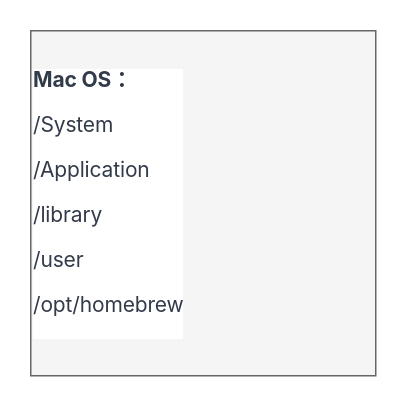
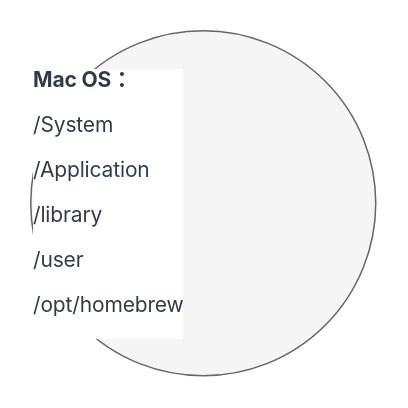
- <mxCell id="2" value="&lt;div class=&quot;&quot; data-block=&quot;true&quot; data-editor=&quot;5hfr3&quot; data-offset-key=&quot;sakc-0-0&quot; style=&quot;box-sizing: border-box; margin: 0px; padding: 0px; border: 0px; font-variant-numeric: inherit; font-variant-east-asian: inherit; font-variant-alternates: inherit; font-variant-position: inherit; font-stretch: inherit; font-size: 14px; line-height: 100%; font-family: Inter, Helvetica, Arial, sans-serif; font-optical-sizing: inherit; font-kerning: inherit; font-feature-settings: inherit; font-variation-settings: inherit; vertical-align: baseline; color: rgb(50, 59, 74); letter-spacing: -0.1px; white-space-collapse: preserve;&quot;&gt;&lt;div data-offset-key=&quot;sakc-0-0&quot; class=&quot;public-DraftStyleDefault-block public-DraftStyleDefault-ltr&quot; style=&quot;box-sizing: border-box; margin: 0px 0px 1rem; padding: 0px; border: 0px; font-style: inherit; font-variant: inherit; font-weight: inherit; font-stretch: inherit; font-size: 1em; line-height: 100%; font-family: inherit; font-optical-sizing: inherit; font-kerning: inherit; font-feature-settings: inherit; font-variation-settings: inherit; vertical-align: baseline; position: relative; direction: ltr;&quot;&gt;&lt;span data-offset-key=&quot;sakc-0-0&quot; style=&quot;box-sizing: border-box; margin: 0px; padding: 0px; border: 0px; font-style: inherit; font-variant: inherit; font-weight: bold; font-stretch: inherit; font-size: inherit; line-height: inherit; font-family: inherit; font-optical-sizing: inherit; font-kerning: inherit; font-feature-settings: inherit; font-variation-settings: inherit; vertical-align: baseline;&quot;&gt;Mac OS：&lt;/span&gt;&lt;/div&gt;&lt;/div&gt;&lt;div class=&quot;&quot; data-block=&quot;true&quot; data-editor=&quot;5hfr3&quot; data-offset-key=&quot;4cfpq-0-0&quot; style=&quot;box-sizing: border-box; margin: 0px; padding: 0px; border: 0px; font-variant-numeric: inherit; font-variant-east-asian: inherit; font-variant-alternates: inherit; font-variant-position: inherit; font-stretch: inherit; font-size: 14px; line-height: 100%; font-family: Inter, Helvetica, Arial, sans-serif; font-optical-sizing: inherit; font-kerning: inherit; font-feature-settings: inherit; font-variation-settings: inherit; vertical-align: baseline; color: rgb(50, 59, 74); letter-spacing: -0.1px; white-space-collapse: preserve;&quot;&gt;&lt;div data-offset-key=&quot;4cfpq-0-0&quot; class=&quot;public-DraftStyleDefault-block public-DraftStyleDefault-ltr&quot; style=&quot;box-sizing: border-box; margin: 0px 0px 1rem; padding: 0px; border: 0px; font-style: inherit; font-variant: inherit; font-weight: inherit; font-stretch: inherit; font-size: 1em; line-height: 100%; font-family: inherit; font-optical-sizing: inherit; font-kerning: inherit; font-feature-settings: inherit; font-variation-settings: inherit; vertical-align: baseline; position: relative; direction: ltr;&quot;&gt;&lt;span data-offset-key=&quot;4cfpq-0-0&quot; style=&quot;box-sizing: border-box; margin: 0px; padding: 0px; border: 0px; font: inherit; vertical-align: baseline;&quot;&gt;/System&lt;/span&gt;&lt;/div&gt;&lt;div data-offset-key=&quot;4cfpq-0-0&quot; class=&quot;public-DraftStyleDefault-block public-DraftStyleDefault-ltr&quot; style=&quot;box-sizing: border-box; margin: 0px 0px 1rem; padding: 0px; border: 0px; font-style: inherit; font-variant: inherit; font-weight: inherit; font-stretch: inherit; font-size: 1em; line-height: 100%; font-family: inherit; font-optical-sizing: inherit; font-kerning: inherit; font-feature-settings: inherit; font-variation-settings: inherit; vertical-align: baseline; position: relative; direction: ltr;&quot;&gt;&lt;span style=&quot;font-family: inherit; font-size: inherit; font-style: inherit; font-variant-ligatures: inherit; font-variant-caps: inherit; font-weight: inherit; letter-spacing: -0.1px;&quot;&gt;/Application&lt;/span&gt;&lt;/div&gt;&lt;/div&gt;&lt;div class=&quot;&quot; data-block=&quot;true&quot; data-editor=&quot;5hfr3&quot; data-offset-key=&quot;9sjbd-0-0&quot; style=&quot;box-sizing: border-box; margin: 0px; padding: 0px; border: 0px; font-variant-numeric: inherit; font-variant-east-asian: inherit; font-variant-alternates: inherit; font-variant-position: inherit; font-stretch: inherit; font-size: 14px; line-height: 100%; font-family: Inter, Helvetica, Arial, sans-serif; font-optical-sizing: inherit; font-kerning: inherit; font-feature-settings: inherit; font-variation-settings: inherit; vertical-align: baseline; color: rgb(50, 59, 74); letter-spacing: -0.1px; white-space-collapse: preserve;&quot;&gt;&lt;div data-offset-key=&quot;9sjbd-0-0&quot; class=&quot;public-DraftStyleDefault-block public-DraftStyleDefault-ltr&quot; style=&quot;box-sizing: border-box; margin: 0px 0px 1rem; padding: 0px; border: 0px; font-style: inherit; font-variant: inherit; font-weight: inherit; font-stretch: inherit; font-size: 1em; line-height: 100%; font-family: inherit; font-optical-sizing: inherit; font-kerning: inherit; font-feature-settings: inherit; font-variation-settings: inherit; vertical-align: baseline; position: relative; direction: ltr;&quot;&gt;&lt;span data-offset-key=&quot;9sjbd-0-0&quot; style=&quot;box-sizing: border-box; margin: 0px; padding: 0px; border: 0px; font: inherit; vertical-align: baseline;&quot;&gt;/library&lt;/span&gt;&lt;/div&gt;&lt;/div&gt;&lt;div class=&quot;&quot; data-block=&quot;true&quot; data-editor=&quot;5hfr3&quot; data-offset-key=&quot;7h5bv-0-0&quot; style=&quot;box-sizing: border-box; margin: 0px; padding: 0px; border: 0px; font-variant-numeric: inherit; font-variant-east-asian: inherit; font-variant-alternates: inherit; font-variant-position: inherit; font-stretch: inherit; font-size: 14px; line-height: 100%; font-family: Inter, Helvetica, Arial, sans-serif; font-optical-sizing: inherit; font-kerning: inherit; font-feature-settings: inherit; font-variation-settings: inherit; vertical-align: baseline; color: rgb(50, 59, 74); letter-spacing: -0.1px; white-space-collapse: preserve;&quot;&gt;&lt;div data-offset-key=&quot;7h5bv-0-0&quot; class=&quot;public-DraftStyleDefault-block public-DraftStyleDefault-ltr&quot; style=&quot;box-sizing: border-box; margin: 0px 0px 1rem; padding: 0px; border: 0px; font-style: inherit; font-variant: inherit; font-weight: inherit; font-stretch: inherit; font-size: 1em; line-height: 100%; font-family: inherit; font-optical-sizing: inherit; font-kerning: inherit; font-feature-settings: inherit; font-variation-settings: inherit; vertical-align: baseline; position: relative; direction: ltr;&quot;&gt;&lt;span data-offset-key=&quot;7h5bv-0-0&quot; style=&quot;box-sizing: border-box; margin: 0px; padding: 0px; border: 0px; font: inherit; vertical-align: baseline;&quot;&gt;/user&lt;/span&gt;&lt;/div&gt;&lt;/div&gt;&lt;div class=&quot;&quot; data-block=&quot;true&quot; data-editor=&quot;5hfr3&quot; data-offset-key=&quot;526eq-0-0&quot; style=&quot;box-sizing: border-box; margin: 0px; padding: 0px; border: 0px; font-variant-numeric: inherit; font-variant-east-asian: inherit; font-variant-alternates: inherit; font-variant-position: inherit; font-stretch: inherit; font-size: 14px; line-height: 100%; font-family: Inter, Helvetica, Arial, sans-serif; font-optical-sizing: inherit; font-kerning: inherit; font-feature-settings: inherit; font-variation-settings: inherit; vertical-align: baseline; color: rgb(50, 59, 74); letter-spacing: -0.1px; white-space-collapse: preserve;&quot;&gt;&lt;div data-offset-key=&quot;526eq-0-0&quot; class=&quot;public-DraftStyleDefault-block public-DraftStyleDefault-ltr&quot; style=&quot;box-sizing: border-box; margin: 0px 0px 1rem; padding: 0px; border: 0px; font-style: inherit; font-variant: inherit; font-weight: inherit; font-stretch: inherit; font-size: 1em; line-height: 100%; font-family: inherit; font-optical-sizing: inherit; font-kerning: inherit; font-feature-settings: inherit; font-variation-settings: inherit; vertical-align: baseline; position: relative; direction: ltr;&quot;&gt;&lt;span data-offset-key=&quot;526eq-0-0&quot; style=&quot;box-sizing: border-box; margin: 0px; padding: 0px; border: 0px; font: inherit; vertical-align: baseline;&quot;&gt;/opt/homebrew&lt;/span&gt;&lt;/div&gt;&lt;/div&gt;" style="whiteSpace=wrap;html=1;aspect=fixed;align=left;fillColor=#f5f5f5;fontColor=#333333;strokeColor=#666666;horizontal=1;labelBackgroundColor=default;" vertex="1" parent="1"><mxGeometry x="20" y="20" width="230" height="230" as="geometry" /></mxCell>
+ <mxCell id="2" value="&lt;div class=&quot;&quot; data-block=&quot;true&quot; data-editor=&quot;5hfr3&quot; data-offset-key=&quot;sakc-0-0&quot; style=&quot;box-sizing: border-box; margin: 0px; padding: 0px; border: 0px; font-variant-numeric: inherit; font-variant-east-asian: inherit; font-variant-alternates: inherit; font-variant-position: inherit; font-stretch: inherit; font-size: 14px; line-height: 100%; font-family: Inter, Helvetica, Arial, sans-serif; font-optical-sizing: inherit; font-kerning: inherit; font-feature-settings: inherit; font-variation-settings: inherit; vertical-align: baseline; color: rgb(50, 59, 74); letter-spacing: -0.1px; white-space-collapse: preserve;&quot;&gt;&lt;div data-offset-key=&quot;sakc-0-0&quot; class=&quot;public-DraftStyleDefault-block public-DraftStyleDefault-ltr&quot; style=&quot;box-sizing: border-box; margin: 0px 0px 1rem; padding: 0px; border: 0px; font-style: inherit; font-variant: inherit; font-weight: inherit; font-stretch: inherit; font-size: 1em; line-height: 100%; font-family: inherit; font-optical-sizing: inherit; font-kerning: inherit; font-feature-settings: inherit; font-variation-settings: inherit; vertical-align: baseline; position: relative; direction: ltr;&quot;&gt;&lt;span data-offset-key=&quot;sakc-0-0&quot; style=&quot;box-sizing: border-box; margin: 0px; padding: 0px; border: 0px; font-style: inherit; font-variant: inherit; font-weight: bold; font-stretch: inherit; font-size: inherit; line-height: inherit; font-family: inherit; font-optical-sizing: inherit; font-kerning: inherit; font-feature-settings: inherit; font-variation-settings: inherit; vertical-align: baseline;&quot;&gt;Mac OS：&lt;/span&gt;&lt;/div&gt;&lt;/div&gt;&lt;div class=&quot;&quot; data-block=&quot;true&quot; data-editor=&quot;5hfr3&quot; data-offset-key=&quot;4cfpq-0-0&quot; style=&quot;box-sizing: border-box; margin: 0px; padding: 0px; border: 0px; font-variant-numeric: inherit; font-variant-east-asian: inherit; font-variant-alternates: inherit; font-variant-position: inherit; font-stretch: inherit; font-size: 14px; line-height: 100%; font-family: Inter, Helvetica, Arial, sans-serif; font-optical-sizing: inherit; font-kerning: inherit; font-feature-settings: inherit; font-variation-settings: inherit; vertical-align: baseline; color: rgb(50, 59, 74); letter-spacing: -0.1px; white-space-collapse: preserve;&quot;&gt;&lt;div data-offset-key=&quot;4cfpq-0-0&quot; class=&quot;public-DraftStyleDefault-block public-DraftStyleDefault-ltr&quot; style=&quot;box-sizing: border-box; margin: 0px 0px 1rem; padding: 0px; border: 0px; font-style: inherit; font-variant: inherit; font-weight: inherit; font-stretch: inherit; font-size: 1em; line-height: 100%; font-family: inherit; font-optical-sizing: inherit; font-kerning: inherit; font-feature-settings: inherit; font-variation-settings: inherit; vertical-align: baseline; position: relative; direction: ltr;&quot;&gt;&lt;span data-offset-key=&quot;4cfpq-0-0&quot; style=&quot;box-sizing: border-box; margin: 0px; padding: 0px; border: 0px; font: inherit; vertical-align: baseline;&quot;&gt;/System&lt;/span&gt;&lt;/div&gt;&lt;div data-offset-key=&quot;4cfpq-0-0&quot; class=&quot;public-DraftStyleDefault-block public-DraftStyleDefault-ltr&quot; style=&quot;box-sizing: border-box; margin: 0px 0px 1rem; padding: 0px; border: 0px; font-style: inherit; font-variant: inherit; font-weight: inherit; font-stretch: inherit; font-size: 1em; line-height: 100%; font-family: inherit; font-optical-sizing: inherit; font-kerning: inherit; font-feature-settings: inherit; font-variation-settings: inherit; vertical-align: baseline; position: relative; direction: ltr;&quot;&gt;&lt;span style=&quot;font-family: inherit; font-size: inherit; font-style: inherit; font-variant-ligatures: inherit; font-variant-caps: inherit; font-weight: inherit; letter-spacing: -0.1px;&quot;&gt;/Application&lt;/span&gt;&lt;/div&gt;&lt;/div&gt;&lt;div class=&quot;&quot; data-block=&quot;true&quot; data-editor=&quot;5hfr3&quot; data-offset-key=&quot;9sjbd-0-0&quot; style=&quot;box-sizing: border-box; margin: 0px; padding: 0px; border: 0px; font-variant-numeric: inherit; font-variant-east-asian: inherit; font-variant-alternates: inherit; font-variant-position: inherit; font-stretch: inherit; font-size: 14px; line-height: 100%; font-family: Inter, Helvetica, Arial, sans-serif; font-optical-sizing: inherit; font-kerning: inherit; font-feature-settings: inherit; font-variation-settings: inherit; vertical-align: baseline; color: rgb(50, 59, 74); letter-spacing: -0.1px; white-space-collapse: preserve;&quot;&gt;&lt;div data-offset-key=&quot;9sjbd-0-0&quot; class=&quot;public-DraftStyleDefault-block public-DraftStyleDefault-ltr&quot; style=&quot;box-sizing: border-box; margin: 0px 0px 1rem; padding: 0px; border: 0px; font-style: inherit; font-variant: inherit; font-weight: inherit; font-stretch: inherit; font-size: 1em; line-height: 100%; font-family: inherit; font-optical-sizing: inherit; font-kerning: inherit; font-feature-settings: inherit; font-variation-settings: inherit; vertical-align: baseline; position: relative; direction: ltr;&quot;&gt;&lt;span data-offset-key=&quot;9sjbd-0-0&quot; style=&quot;box-sizing: border-box; margin: 0px; padding: 0px; border: 0px; font: inherit; vertical-align: baseline;&quot;&gt;/library&lt;/span&gt;&lt;/div&gt;&lt;/div&gt;&lt;div class=&quot;&quot; data-block=&quot;true&quot; data-editor=&quot;5hfr3&quot; data-offset-key=&quot;7h5bv-0-0&quot; style=&quot;box-sizing: border-box; margin: 0px; padding: 0px; border: 0px; font-variant-numeric: inherit; font-variant-east-asian: inherit; font-variant-alternates: inherit; font-variant-position: inherit; font-stretch: inherit; font-size: 14px; line-height: 100%; font-family: Inter, Helvetica, Arial, sans-serif; font-optical-sizing: inherit; font-kerning: inherit; font-feature-settings: inherit; font-variation-settings: inherit; vertical-align: baseline; color: rgb(50, 59, 74); letter-spacing: -0.1px; white-space-collapse: preserve;&quot;&gt;&lt;div data-offset-key=&quot;7h5bv-0-0&quot; class=&quot;public-DraftStyleDefault-block public-DraftStyleDefault-ltr&quot; style=&quot;box-sizing: border-box; margin: 0px 0px 1rem; padding: 0px; border: 0px; font-style: inherit; font-variant: inherit; font-weight: inherit; font-stretch: inherit; font-size: 1em; line-height: 100%; font-family: inherit; font-optical-sizing: inherit; font-kerning: inherit; font-feature-settings: inherit; font-variation-settings: inherit; vertical-align: baseline; position: relative; direction: ltr;&quot;&gt;&lt;span data-offset-key=&quot;7h5bv-0-0&quot; style=&quot;box-sizing: border-box; margin: 0px; padding: 0px; border: 0px; font: inherit; vertical-align: baseline;&quot;&gt;/user&lt;/span&gt;&lt;/div&gt;&lt;/div&gt;&lt;div class=&quot;&quot; data-block=&quot;true&quot; data-editor=&quot;5hfr3&quot; data-offset-key=&quot;526eq-0-0&quot; style=&quot;box-sizing: border-box; margin: 0px; padding: 0px; border: 0px; font-variant-numeric: inherit; font-variant-east-asian: inherit; font-variant-alternates: inherit; font-variant-position: inherit; font-stretch: inherit; font-size: 14px; line-height: 100%; font-family: Inter, Helvetica, Arial, sans-serif; font-optical-sizing: inherit; font-kerning: inherit; font-feature-settings: inherit; font-variation-settings: inherit; vertical-align: baseline; color: rgb(50, 59, 74); letter-spacing: -0.1px; white-space-collapse: preserve;&quot;&gt;&lt;div data-offset-key=&quot;526eq-0-0&quot; class=&quot;public-DraftStyleDefault-block public-DraftStyleDefault-ltr&quot; style=&quot;box-sizing: border-box; margin: 0px 0px 1rem; padding: 0px; border: 0px; font-style: inherit; font-variant: inherit; font-weight: inherit; font-stretch: inherit; font-size: 1em; line-height: 100%; font-family: inherit; font-optical-sizing: inherit; font-kerning: inherit; font-feature-settings: inherit; font-variation-settings: inherit; vertical-align: baseline; position: relative; direction: ltr;&quot;&gt;&lt;span data-offset-key=&quot;526eq-0-0&quot; style=&quot;box-sizing: border-box; margin: 0px; padding: 0px; border: 0px; font: inherit; vertical-align: baseline;&quot;&gt;/opt/homebrew&lt;/span&gt;&lt;/div&gt;&lt;/div&gt;" style="ellipse;whiteSpace=wrap;html=1;aspect=fixed;align=left;fillColor=#f5f5f5;fontColor=#333333;strokeColor=#666666;horizontal=1;labelBackgroundColor=default;" vertex="1" parent="1"><mxGeometry x="20" y="20" width="230" height="230" as="geometry" /></mxCell>
